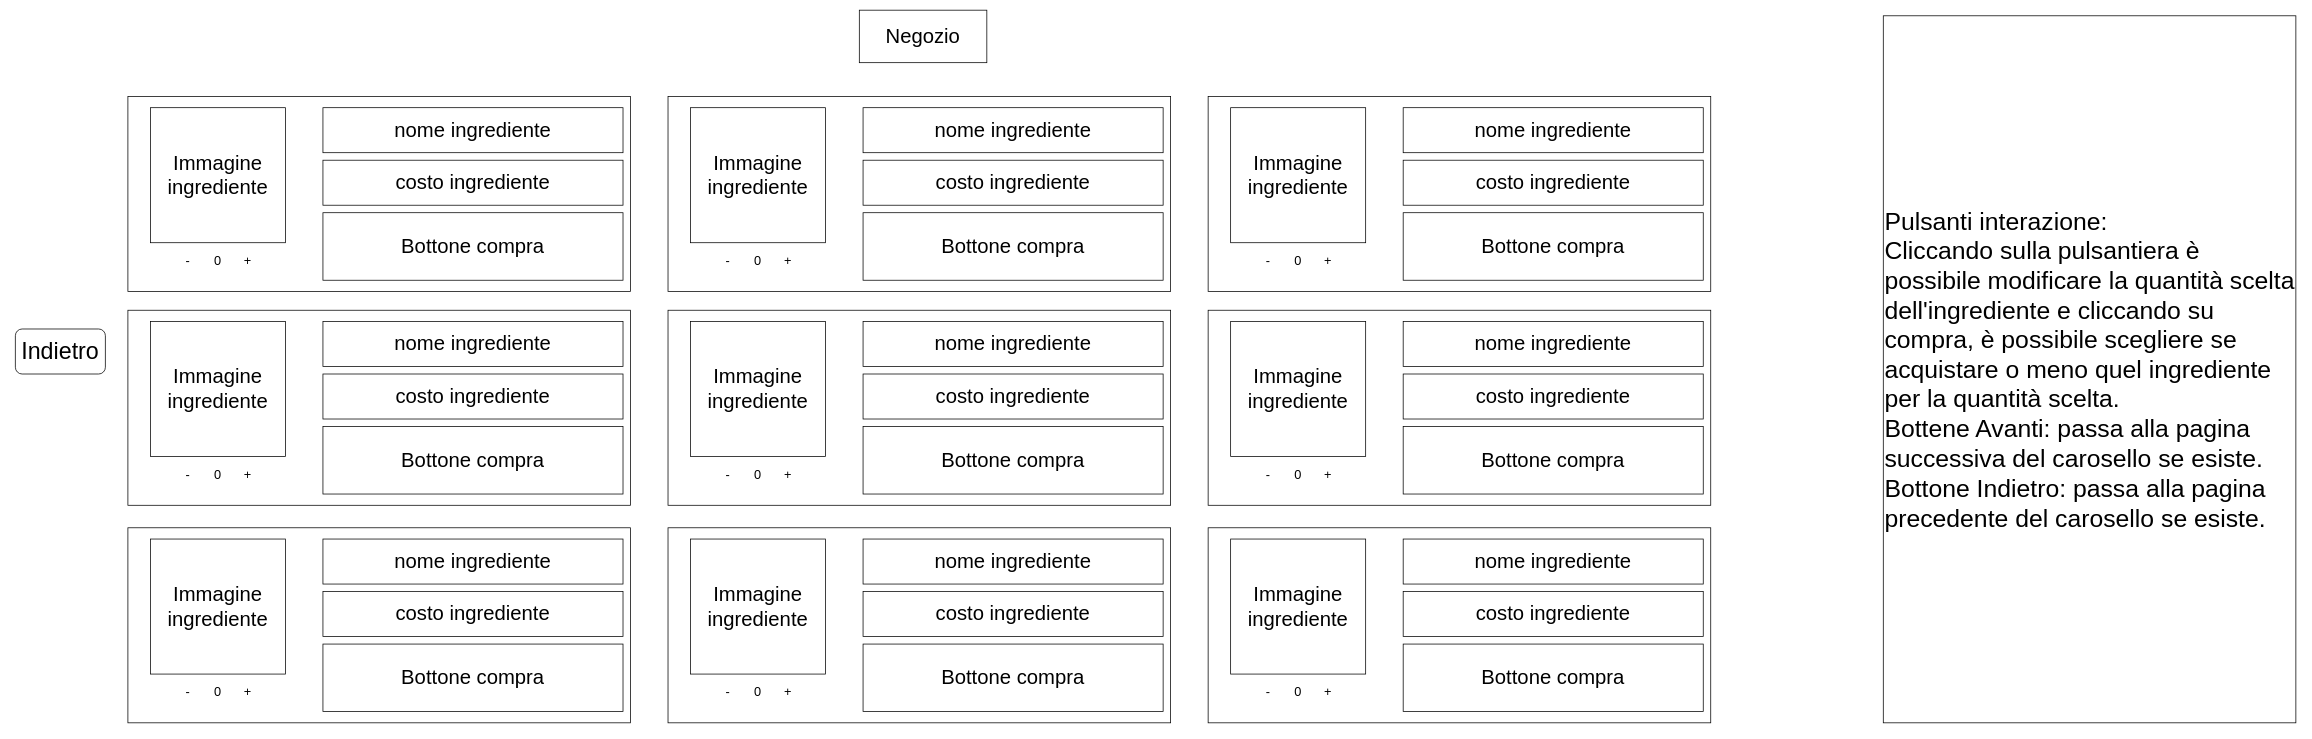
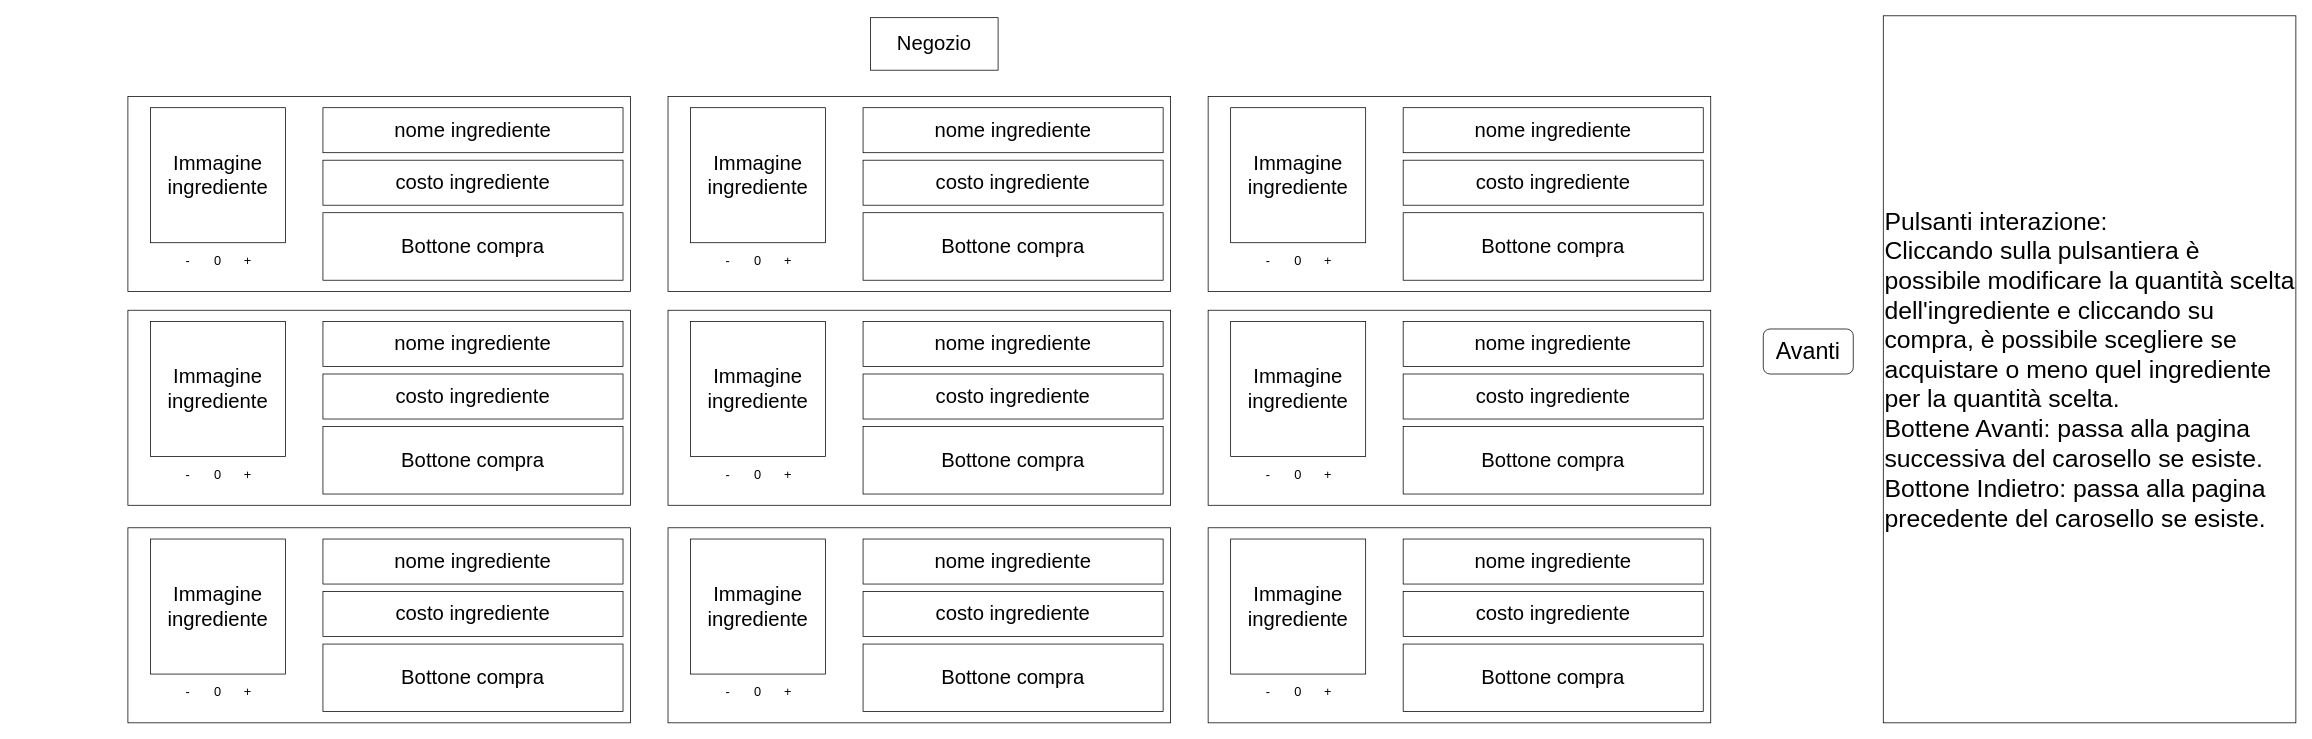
- <mxCell id="2" value="Negozio" style="rounded=0;whiteSpace=wrap;html=1;fontSize=27;" parent="1" vertex="1"><mxGeometry x="1145" y="13" width="170" height="70" as="geometry" /></mxCell>
+ <mxCell id="2" value="Negozio" style="rounded=0;whiteSpace=wrap;html=1;fontSize=27;" parent="1" vertex="1"><mxGeometry x="1160" y="23" width="170" height="70" as="geometry" /></mxCell>
- <mxCell id="77" value="&lt;font style=&quot;font-size: 31px;&quot;&gt;Indietro&lt;/font&gt;" style="rounded=1;whiteSpace=wrap;html=1;" vertex="1" parent="1"><mxGeometry x="20" y="438" width="120" height="60" as="geometry" /></mxCell>
+ <mxCell id="76" value="&lt;font style=&quot;font-size: 31px;&quot;&gt;Avanti&lt;/font&gt;" style="rounded=1;whiteSpace=wrap;html=1;" vertex="1" parent="1"><mxGeometry x="2350" y="438" width="120" height="60" as="geometry" /></mxCell>
